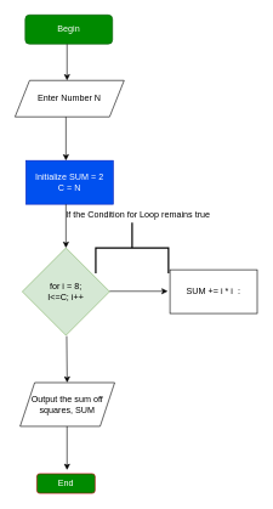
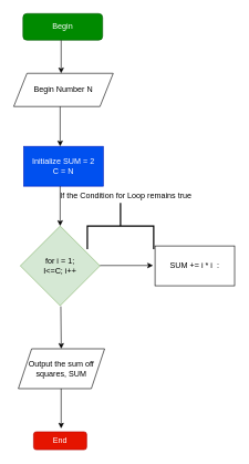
- <mxCell id="3" value="Enter Number N" style="shape=parallelogram;perimeter=parallelogramPerimeter;whiteSpace=wrap;html=1;fixedSize=1;" parent="1" vertex="1"><mxGeometry x="20" y="110" width="150" height="50" as="geometry" /></mxCell>
+ <mxCell id="3" value="Begin Number N" style="shape=parallelogram;perimeter=parallelogramPerimeter;whiteSpace=wrap;html=1;fixedSize=1;" parent="1" vertex="1"><mxGeometry x="20" y="110" width="150" height="50" as="geometry" /></mxCell>
- <mxCell id="8" value="&lt;div&gt;for i = 8;&lt;/div&gt;&lt;div&gt;I&amp;lt;=C; i++&lt;br&gt;&lt;/div&gt;" style="rhombus;whiteSpace=wrap;html=1;fillColor=#d5e8d4;strokeColor=#82b366;" parent="1" vertex="1"><mxGeometry x="30" y="340" width="120" height="120" as="geometry" /></mxCell>
+ <mxCell id="8" value="&lt;div&gt;for i = 1;&lt;/div&gt;&lt;div&gt;I&amp;lt;=C; i++&lt;br&gt;&lt;/div&gt;" style="rhombus;whiteSpace=wrap;html=1;fillColor=#d5e8d4;strokeColor=#82b366;" parent="1" vertex="1"><mxGeometry x="30" y="340" width="120" height="120" as="geometry" /></mxCell>
- <mxCell id="16" value="End" style="rounded=1;whiteSpace=wrap;html=1;fillColor=#008a00;fontColor=#ffffff;strokeColor=#B20000;" parent="1" vertex="1"><mxGeometry x="50" y="650" width="80" height="27" as="geometry" /></mxCell>
+ <mxCell id="16" value="End" style="rounded=1;whiteSpace=wrap;html=1;fillColor=#e51400;fontColor=#ffffff;strokeColor=#B20000;" parent="1" vertex="1"><mxGeometry x="50" y="650" width="80" height="27" as="geometry" /></mxCell>
